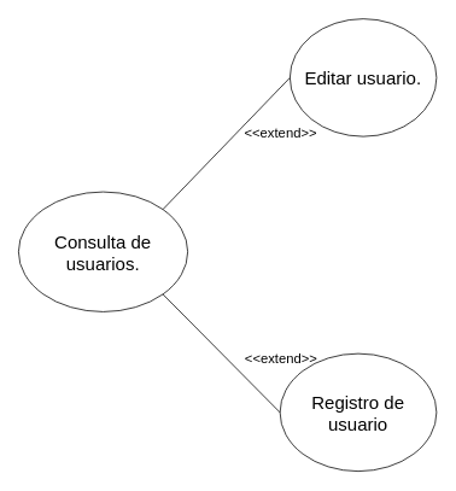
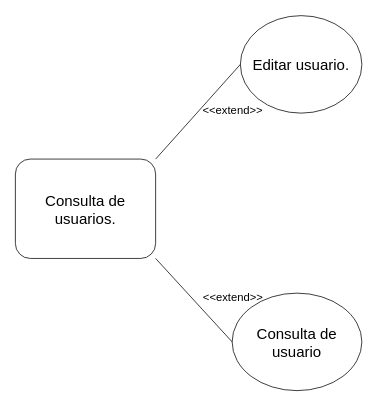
- <mxCell id="4" value="&lt;font style=&quot;font-size: 20px;&quot;&gt;Consulta de usuarios.&lt;/font&gt;" style="ellipse;whiteSpace=wrap;html=1;direction=south;strokeWidth=1;" vertex="1" parent="1"><mxGeometry x="20" y="211.25" width="187" height="132.5" as="geometry" /></mxCell>
+ <mxCell id="4" value="&lt;font style=&quot;font-size: 20px;&quot;&gt;Consulta de usuarios.&lt;/font&gt;" style="whiteSpace=wrap;html=1;direction=south;strokeWidth=1;rounded=1;" vertex="1" parent="1"><mxGeometry x="20" y="211.25" width="187" height="132.5" as="geometry" /></mxCell>
- <mxCell id="2" value="&lt;font style=&quot;font-size: 20px;&quot;&gt;Registro de usuario&lt;/font&gt;" style="ellipse;whiteSpace=wrap;html=1;strokeWidth=1;" vertex="1" parent="1"><mxGeometry x="309" y="390" width="173" height="130" as="geometry" /></mxCell>
+ <mxCell id="2" value="&lt;font style=&quot;font-size: 20px;&quot;&gt;Consulta de usuario&lt;/font&gt;" style="ellipse;whiteSpace=wrap;html=1;strokeWidth=1;" vertex="1" parent="1"><mxGeometry x="309" y="390" width="173" height="130" as="geometry" /></mxCell>
